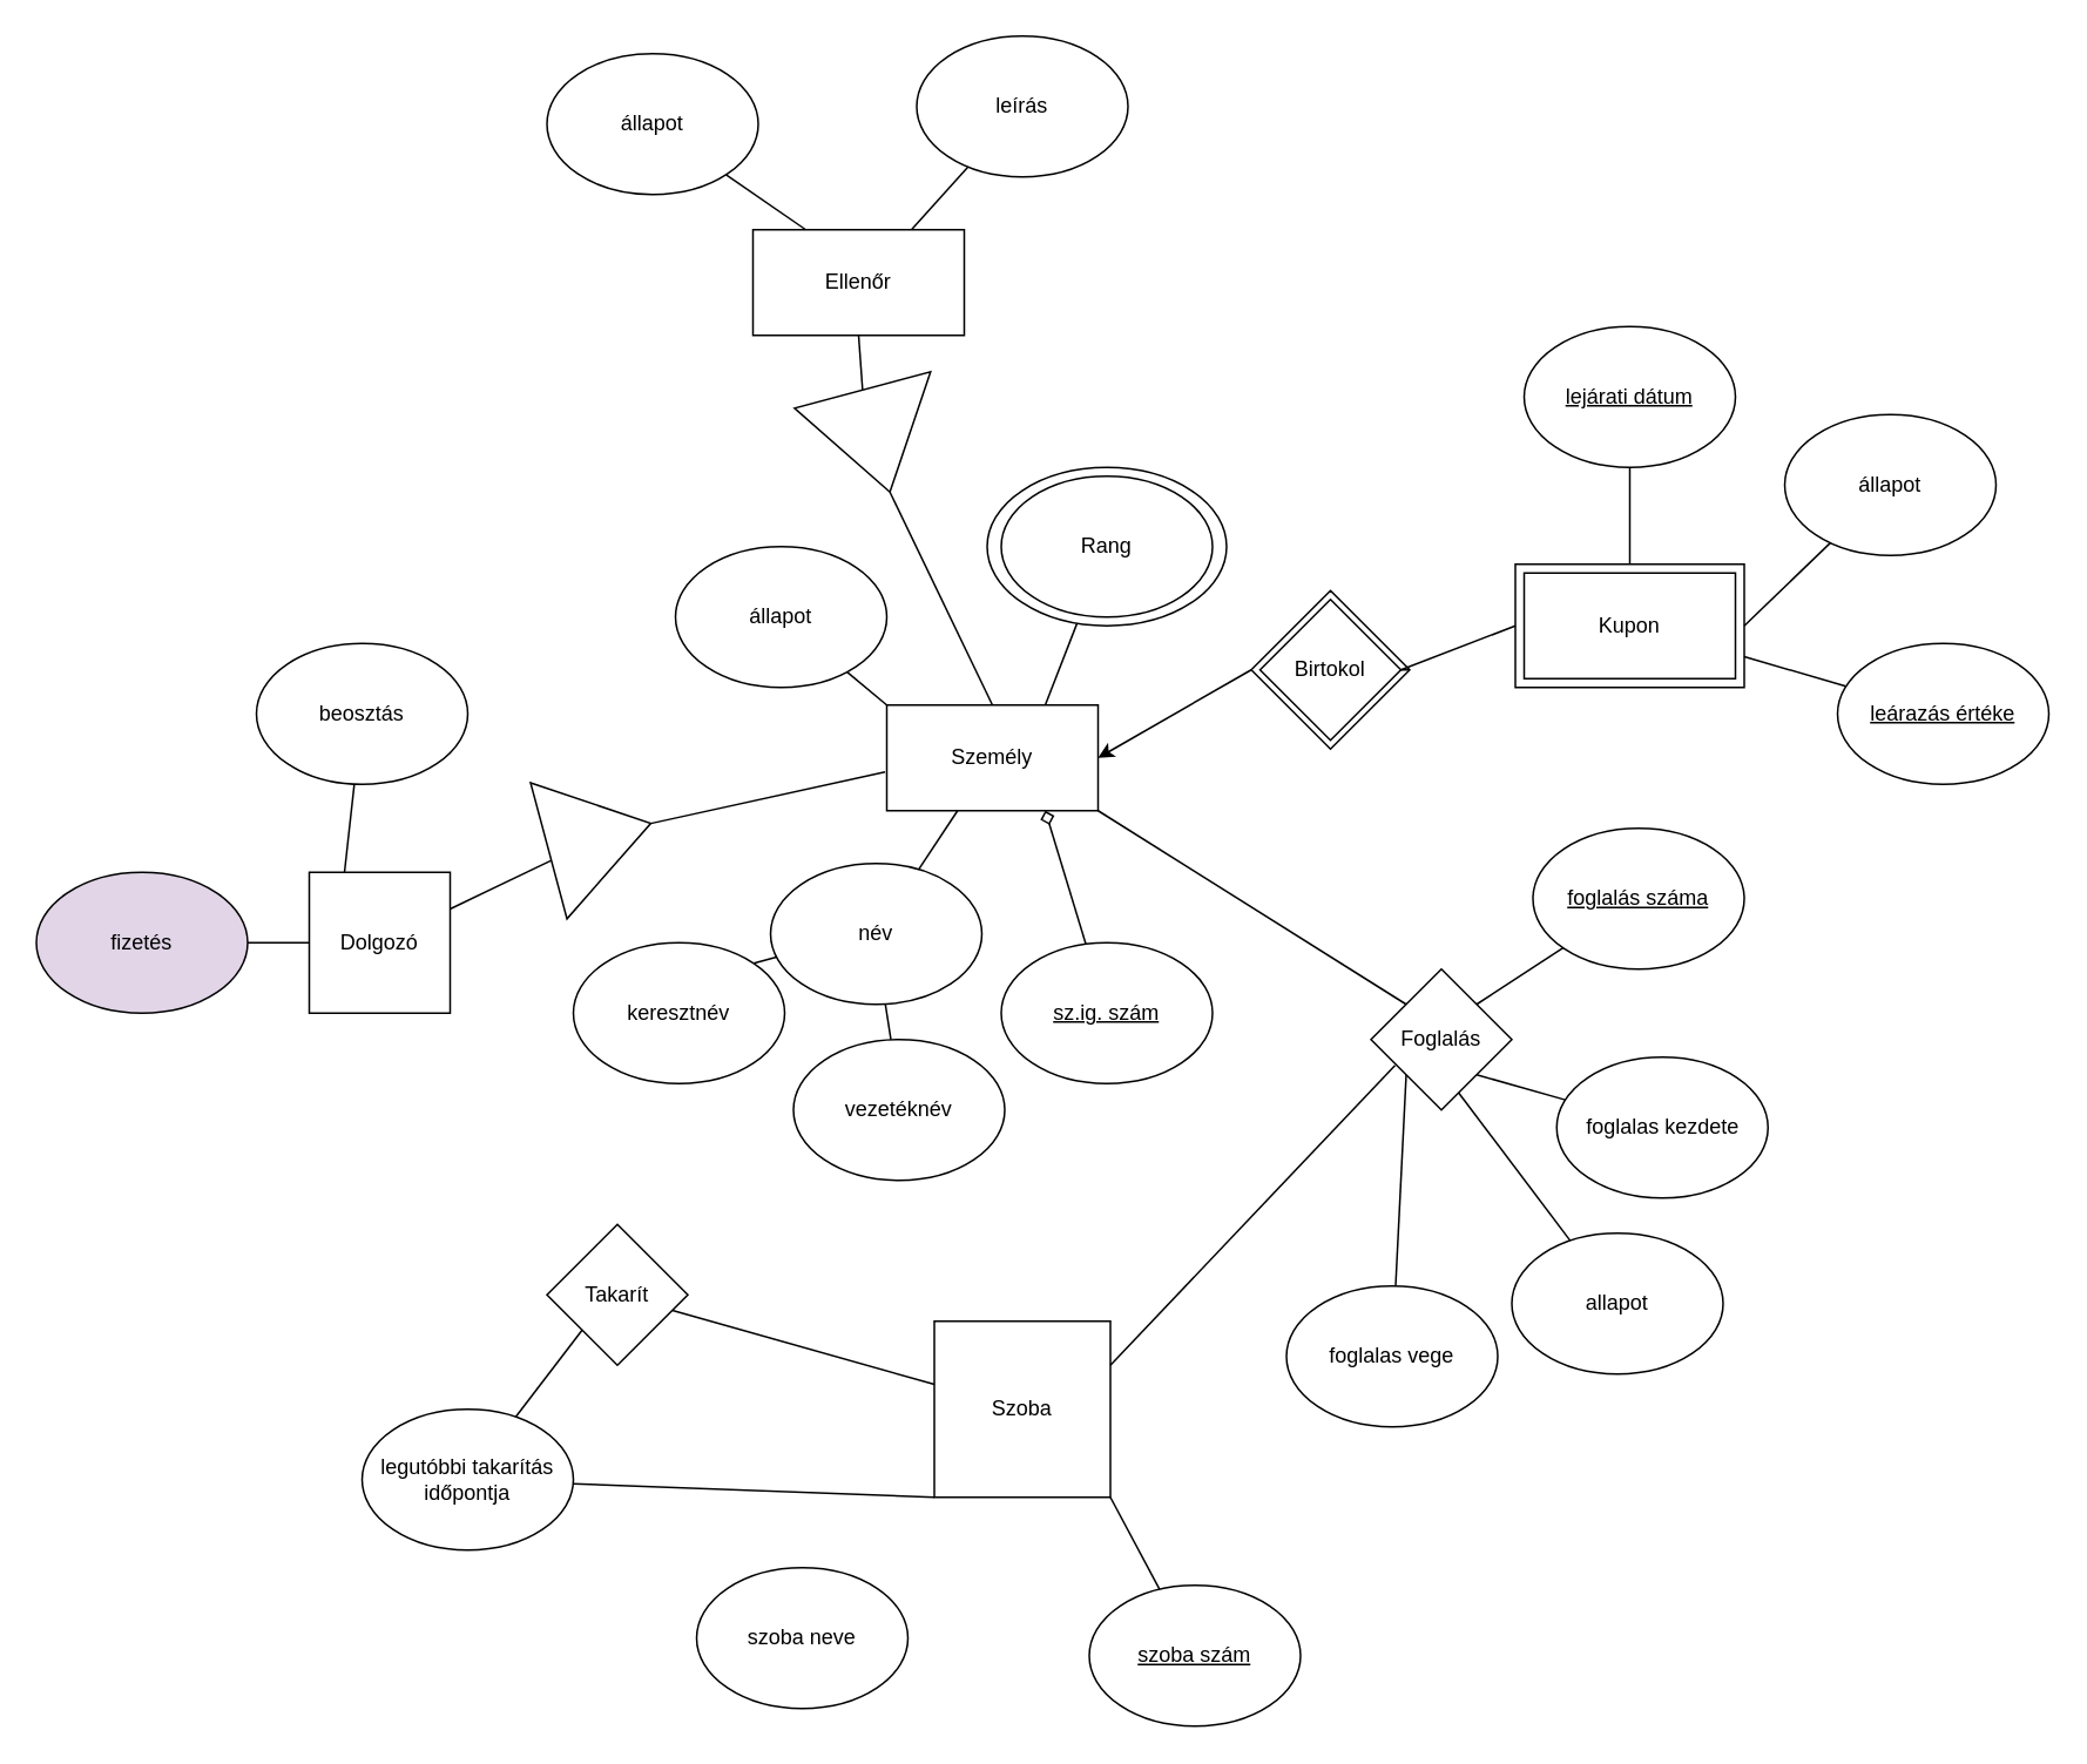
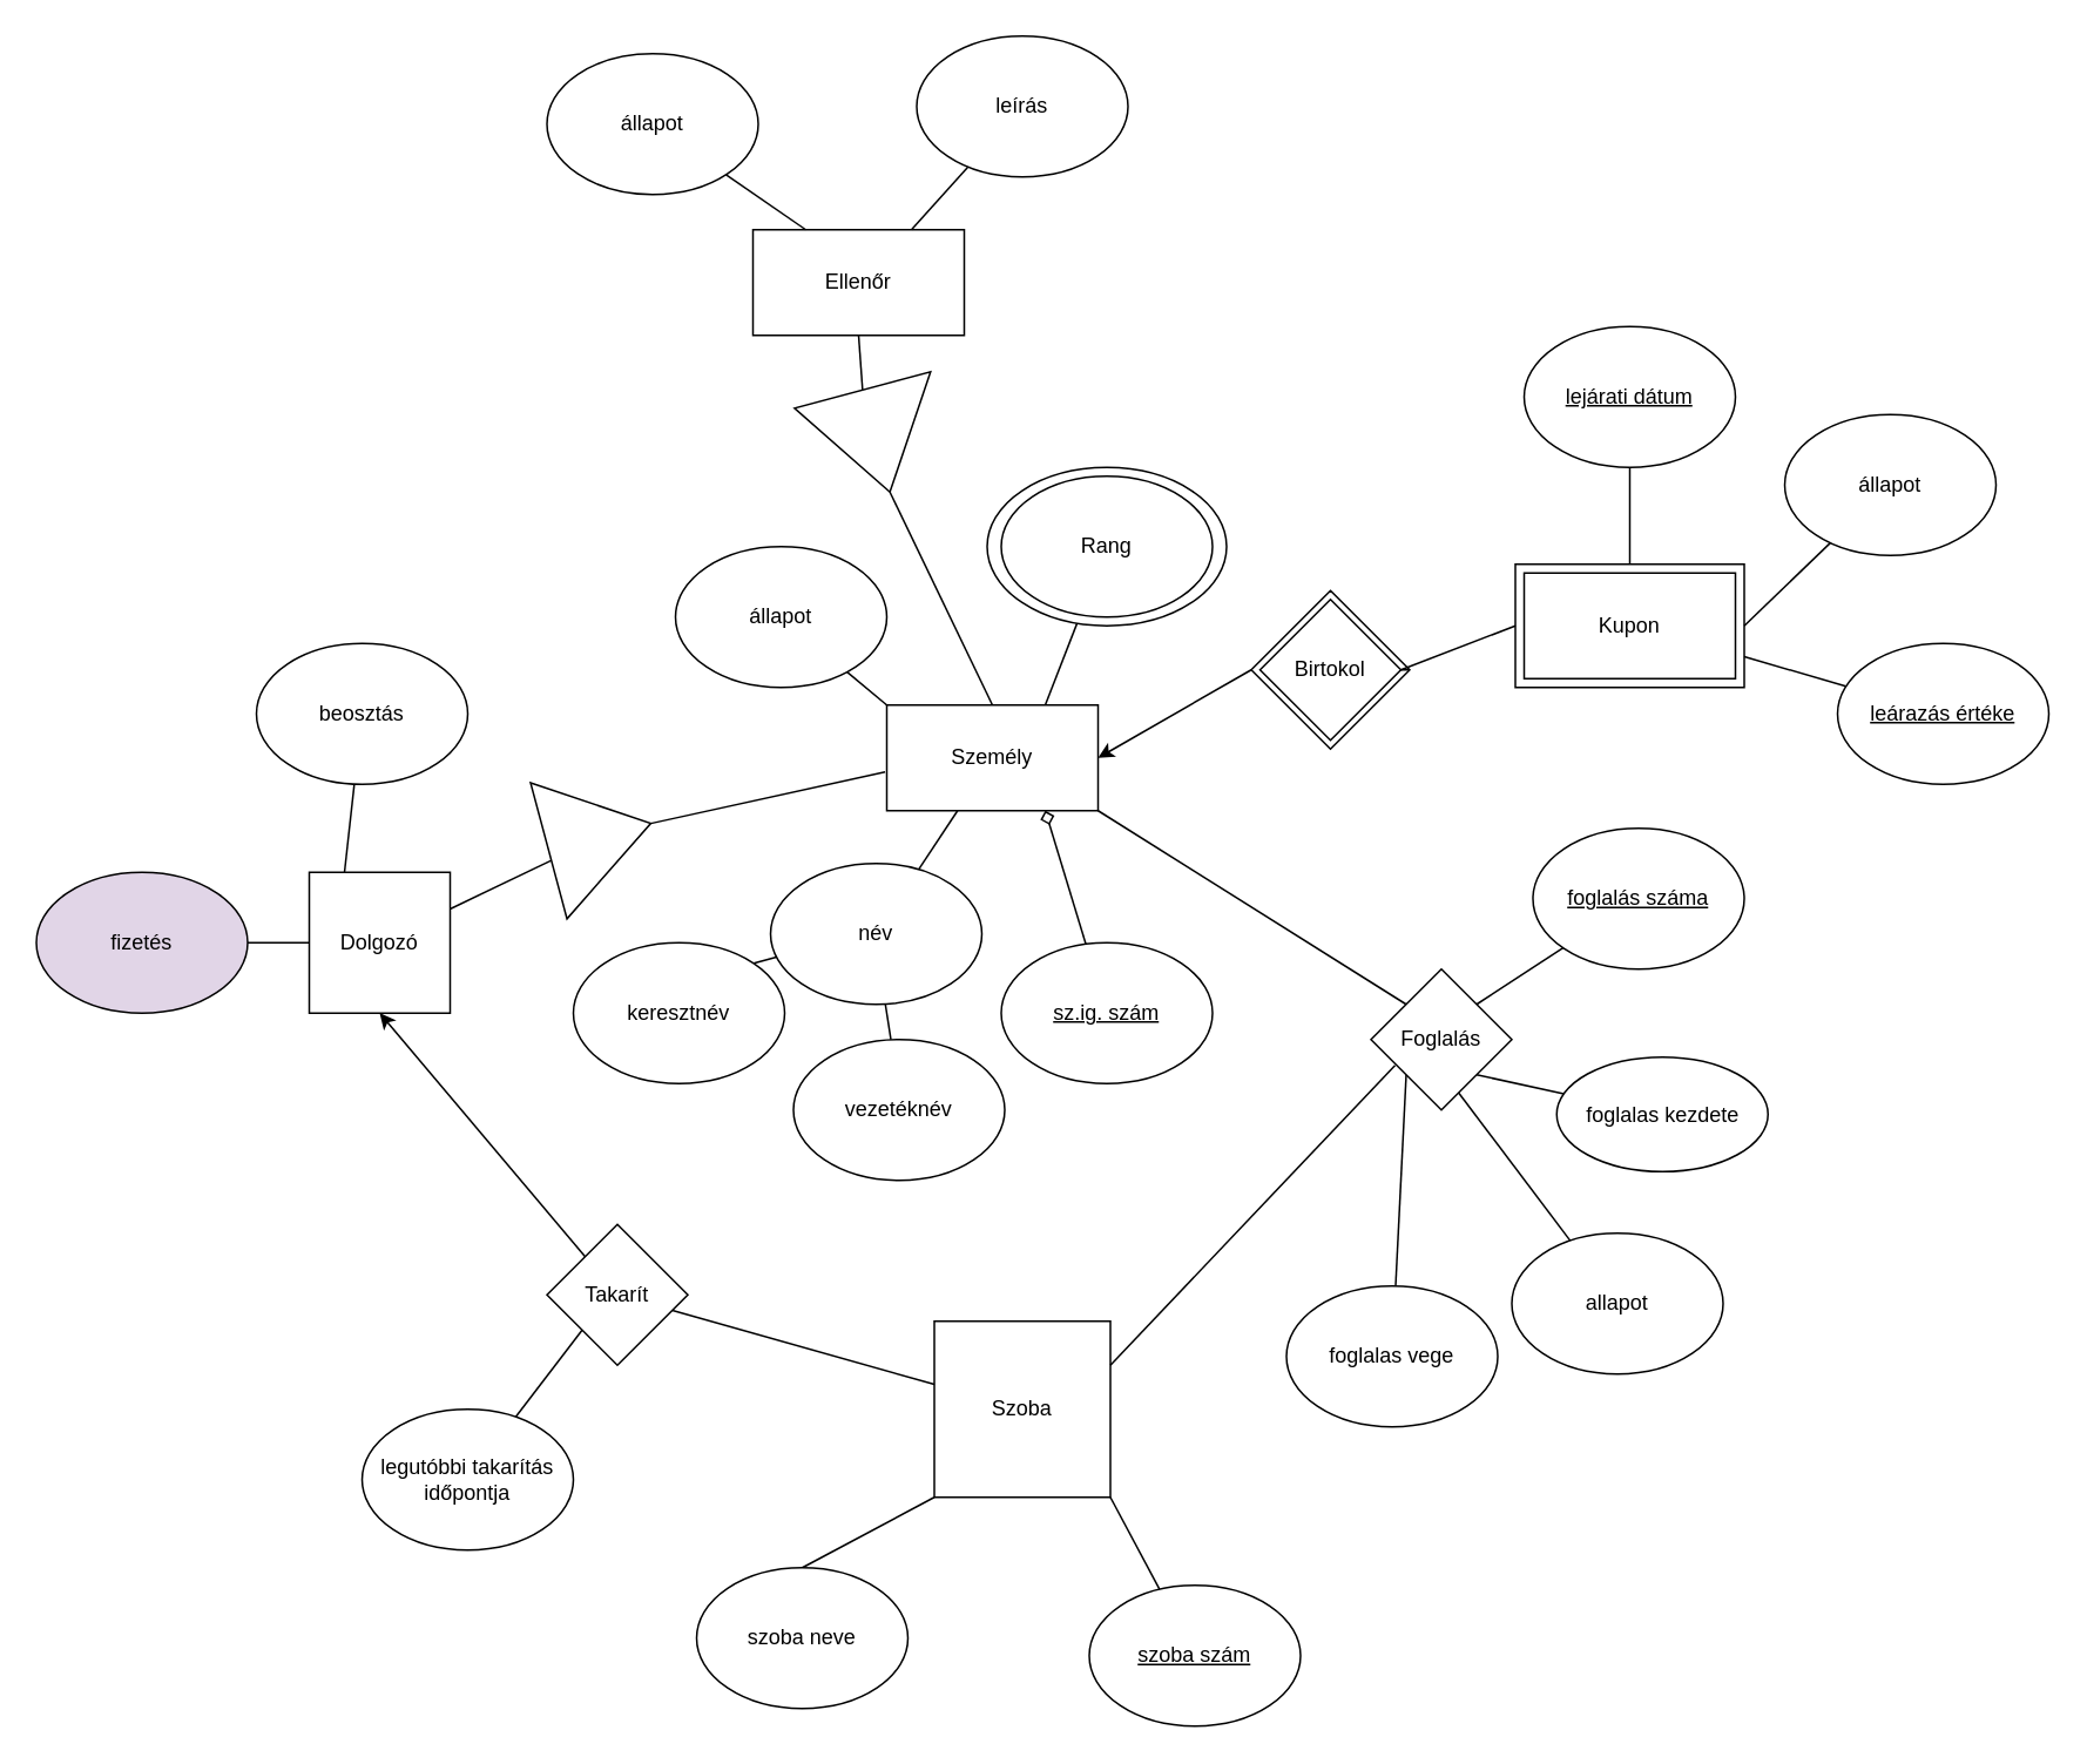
- <mxCell id="35" value="foglalas kezdete" style="ellipse;whiteSpace=wrap;html=1;" parent="1" vertex="1"><mxGeometry x="883.5" y="600" width="120" height="80" as="geometry" /></mxCell>
+ <mxCell id="35" value="foglalas kezdete" style="ellipse;whiteSpace=wrap;html=1;" parent="1" vertex="1"><mxGeometry x="883.5" y="600" width="120" height="65" as="geometry" /></mxCell>
+ <mxCell id="27" style="rounded=0;orthogonalLoop=1;jettySize=auto;html=1;entryX=0.5;entryY=1;entryDx=0;entryDy=0;startArrow=none;startFill=0;endArrow=classic;endFill=1;" parent="1" source="28" target="8" edge="1"><mxGeometry relative="1" as="geometry" /></mxCell>
- <mxCell id="9" style="rounded=0;orthogonalLoop=1;jettySize=auto;html=1;startArrow=none;startFill=0;endArrow=none;endFill=0;exitX=0;exitY=1;exitDx=0;exitDy=0;" parent="1" source="10" target="51" edge="1"><mxGeometry relative="1" as="geometry" /></mxCell>
+ <mxCell id="9" style="rounded=0;orthogonalLoop=1;jettySize=auto;html=1;entryX=0.5;entryY=0;entryDx=0;entryDy=0;startArrow=none;startFill=0;endArrow=none;endFill=0;exitX=0;exitY=1;exitDx=0;exitDy=0;" parent="1" source="10" target="33" edge="1"><mxGeometry relative="1" as="geometry" /></mxCell>
